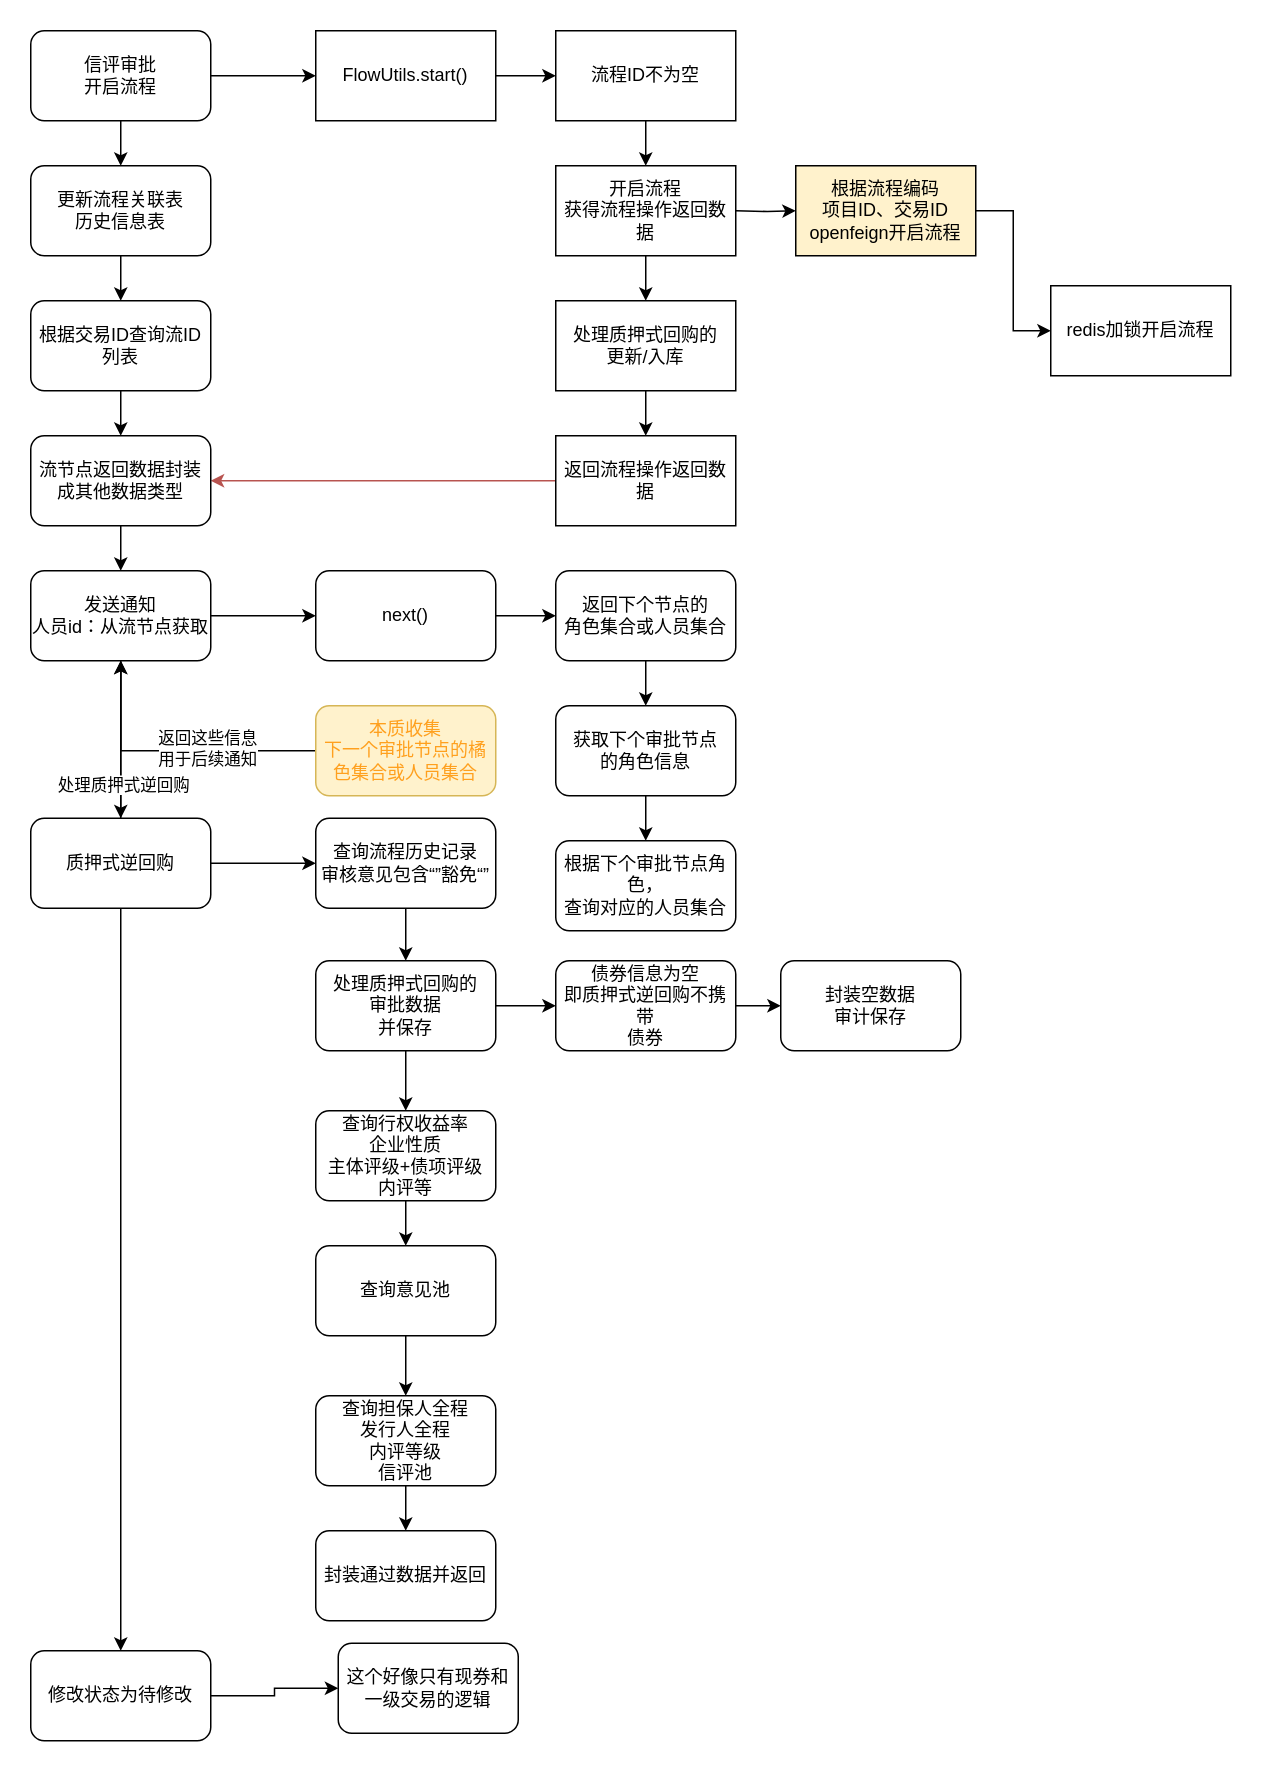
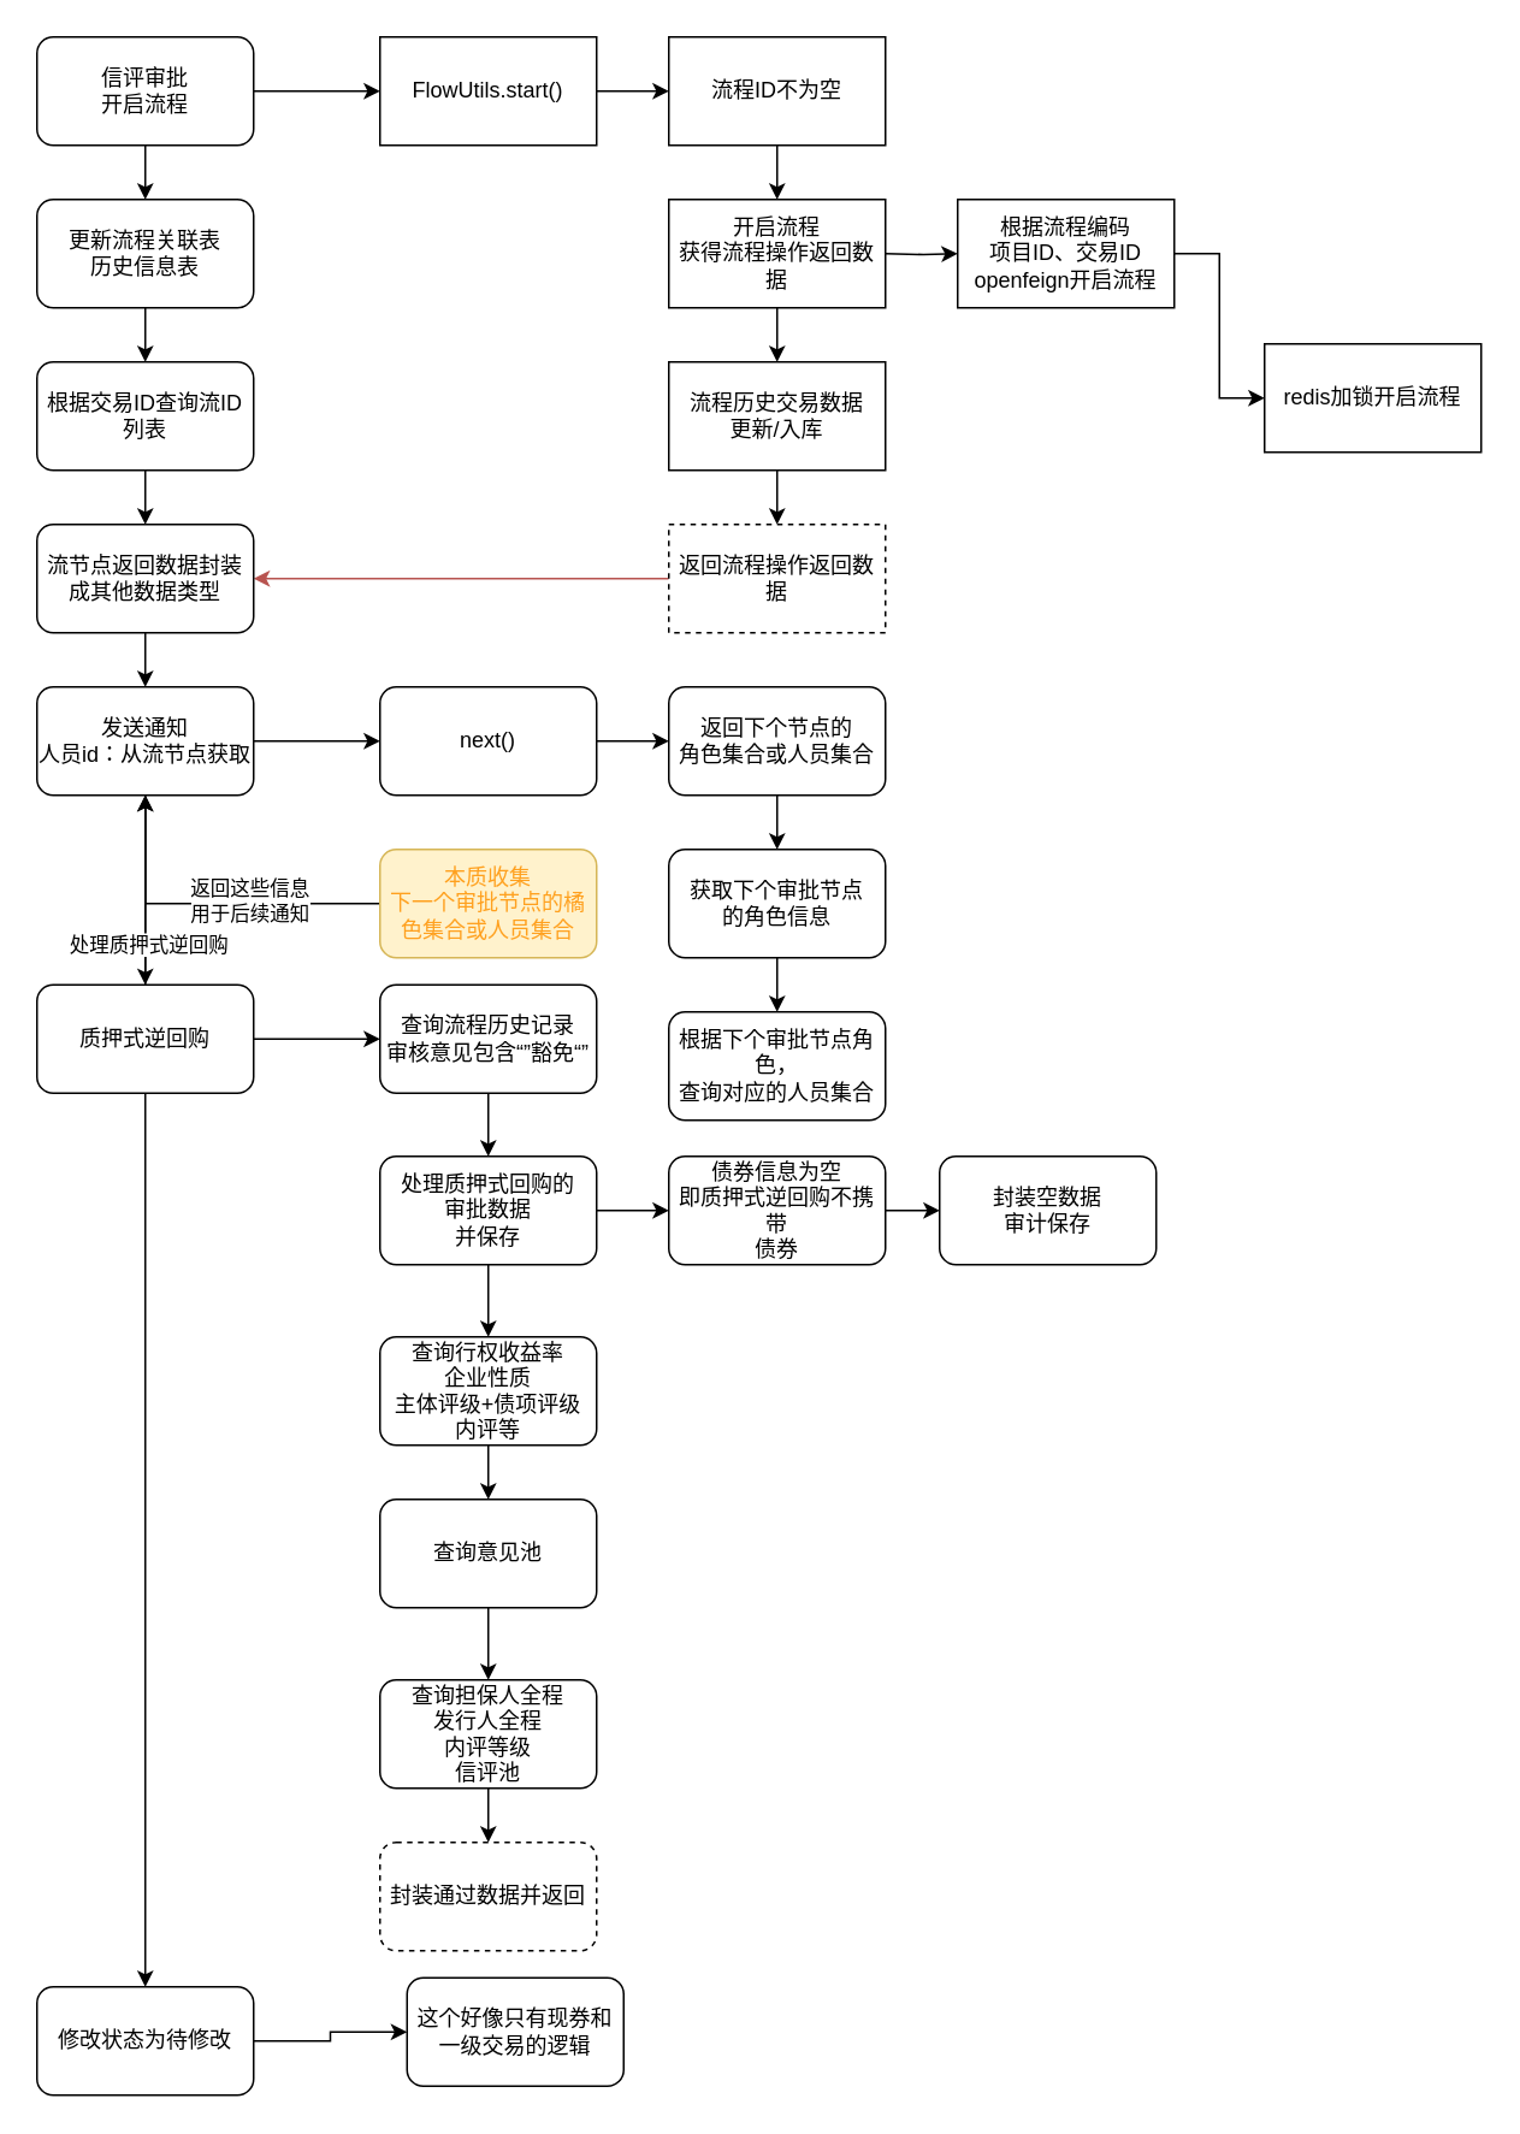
- <mxCell id="11" value="根据流程编码&lt;div&gt;项目ID、交易ID&lt;/div&gt;&lt;div&gt;openfeign开启流程&lt;/div&gt;" style="rounded=0;whiteSpace=wrap;html=1;fillColor=#fff2cc;" vertex="1" parent="1"><mxGeometry x="530" y="110" width="120" height="60" as="geometry" /></mxCell>
+ <mxCell id="11" value="根据流程编码&lt;div&gt;项目ID、交易ID&lt;/div&gt;&lt;div&gt;openfeign开启流程&lt;/div&gt;" style="rounded=0;whiteSpace=wrap;html=1;" vertex="1" parent="1"><mxGeometry x="530" y="110" width="120" height="60" as="geometry" /></mxCell>
- <mxCell id="16" value="处理质押式回购的&lt;div&gt;更新/入库&lt;/div&gt;" style="rounded=0;whiteSpace=wrap;html=1;" vertex="1" parent="1"><mxGeometry x="370" y="200" width="120" height="60" as="geometry" /></mxCell>
+ <mxCell id="16" value="流程历史交易数据&lt;div&gt;更新/入库&lt;/div&gt;" style="rounded=0;whiteSpace=wrap;html=1;" vertex="1" parent="1"><mxGeometry x="370" y="200" width="120" height="60" as="geometry" /></mxCell>
- <mxCell id="18" value="返回流程操作返回数据" style="whiteSpace=wrap;html=1;rounded=0;" vertex="1" parent="1"><mxGeometry x="370" y="290" width="120" height="60" as="geometry" /></mxCell>
+ <mxCell id="18" value="返回流程操作返回数据" style="whiteSpace=wrap;html=1;rounded=0;dashed=1;" vertex="1" parent="1"><mxGeometry x="370" y="290" width="120" height="60" as="geometry" /></mxCell>
- <mxCell id="57" value="封装通过数据并返回" style="whiteSpace=wrap;html=1;rounded=1;" vertex="1" parent="1"><mxGeometry x="210" y="1020" width="120" height="60" as="geometry" /></mxCell>
+ <mxCell id="57" value="封装通过数据并返回" style="whiteSpace=wrap;html=1;rounded=1;dashed=1;" vertex="1" parent="1"><mxGeometry x="210" y="1020" width="120" height="60" as="geometry" /></mxCell>
